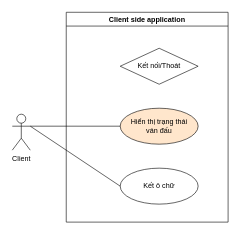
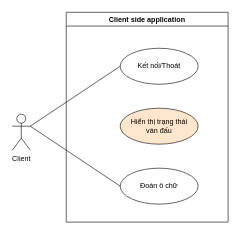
- <mxCell id="3" value="Kết nối/Thoát" style="rhombus;whiteSpace=wrap;html=1;" parent="2" vertex="1"><mxGeometry x="90" y="60" width="130" height="60" as="geometry" /></mxCell>
+ <mxCell id="3" value="Kết nối/Thoát" style="ellipse;whiteSpace=wrap;html=1;" parent="2" vertex="1"><mxGeometry x="90" y="60" width="130" height="60" as="geometry" /></mxCell>
- <mxCell id="8" value="" style="endArrow=none;html=1;rounded=0;exitX=1;exitY=0.333;exitDx=0;exitDy=0;exitPerimeter=0;" edge="1" parent="1" source="6" target="4"><mxGeometry width="50" height="50" relative="1" as="geometry"><mxPoint x="370" y="240" as="sourcePoint" /><mxPoint x="420" y="190" as="targetPoint" /></mxGeometry></mxCell>
+ <mxCell id="8" value="" style="endArrow=none;html=1;rounded=0;entryX=0;entryY=0.5;entryDx=0;entryDy=0;exitX=1;exitY=0.333;exitDx=0;exitDy=0;exitPerimeter=0;" edge="1" parent="1" source="6" target="3"><mxGeometry width="50" height="50" relative="1" as="geometry"><mxPoint x="370" y="240" as="sourcePoint" /><mxPoint x="420" y="190" as="targetPoint" /></mxGeometry></mxCell>
- <mxCell id="5" value="Kết ô chữ" style="ellipse;whiteSpace=wrap;html=1;" parent="2" vertex="1"><mxGeometry x="90" y="260" width="130" height="60" as="geometry" /></mxCell>
+ <mxCell id="5" value="Đoán ô chữ" style="ellipse;whiteSpace=wrap;html=1;" parent="2" vertex="1"><mxGeometry x="90" y="260" width="130" height="60" as="geometry" /></mxCell>
